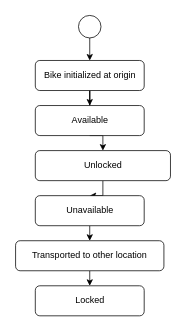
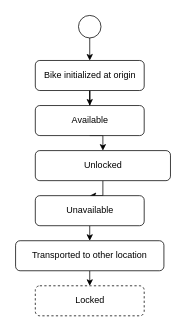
- <mxCell id="14" value="Locked" style="rounded=1;whiteSpace=wrap;html=1;fontSize=12;glass=0;strokeWidth=1;shadow=0;" parent="1" vertex="1"><mxGeometry x="46.5" y="380" width="145" height="40" as="geometry" /></mxCell>
+ <mxCell id="14" value="Locked" style="rounded=1;whiteSpace=wrap;html=1;fontSize=12;glass=0;strokeWidth=1;shadow=0;dashed=1;" parent="1" vertex="1"><mxGeometry x="46.5" y="380" width="145" height="40" as="geometry" /></mxCell>
